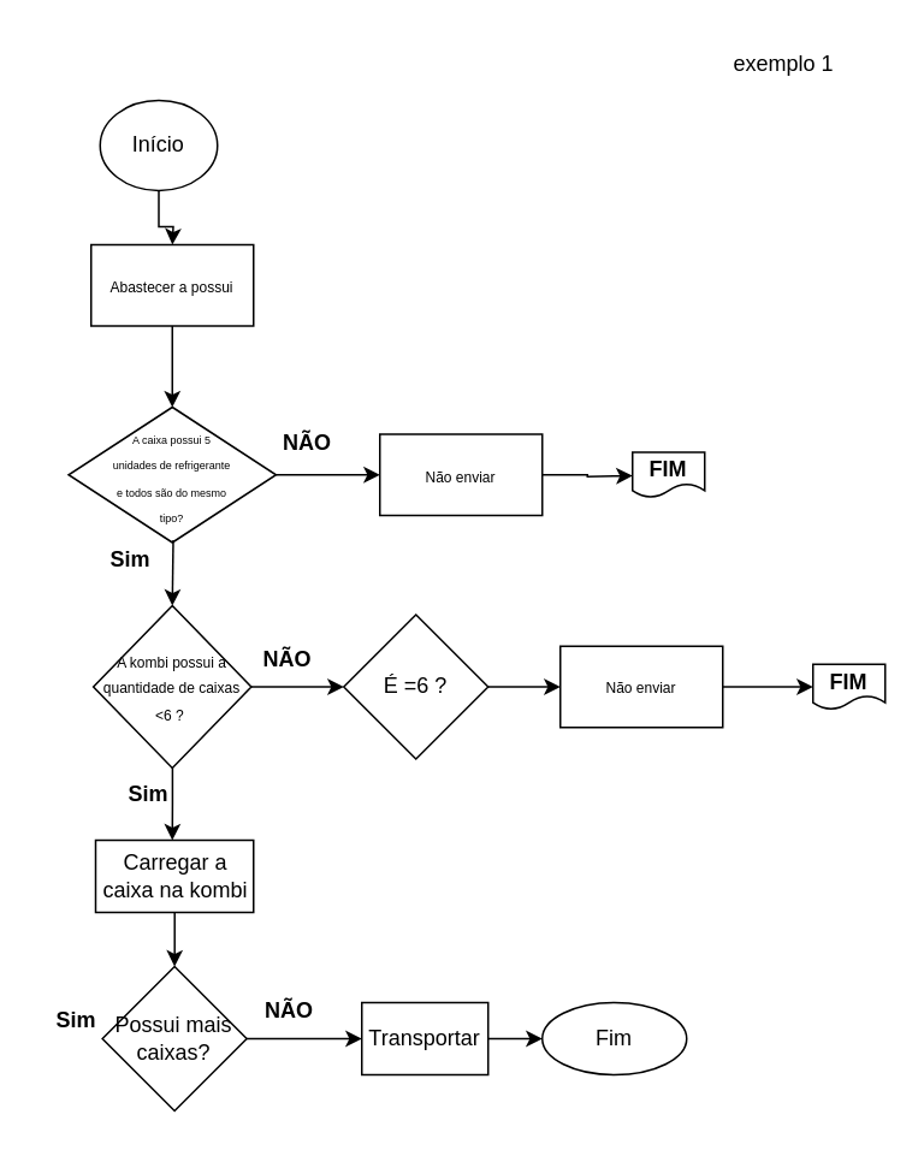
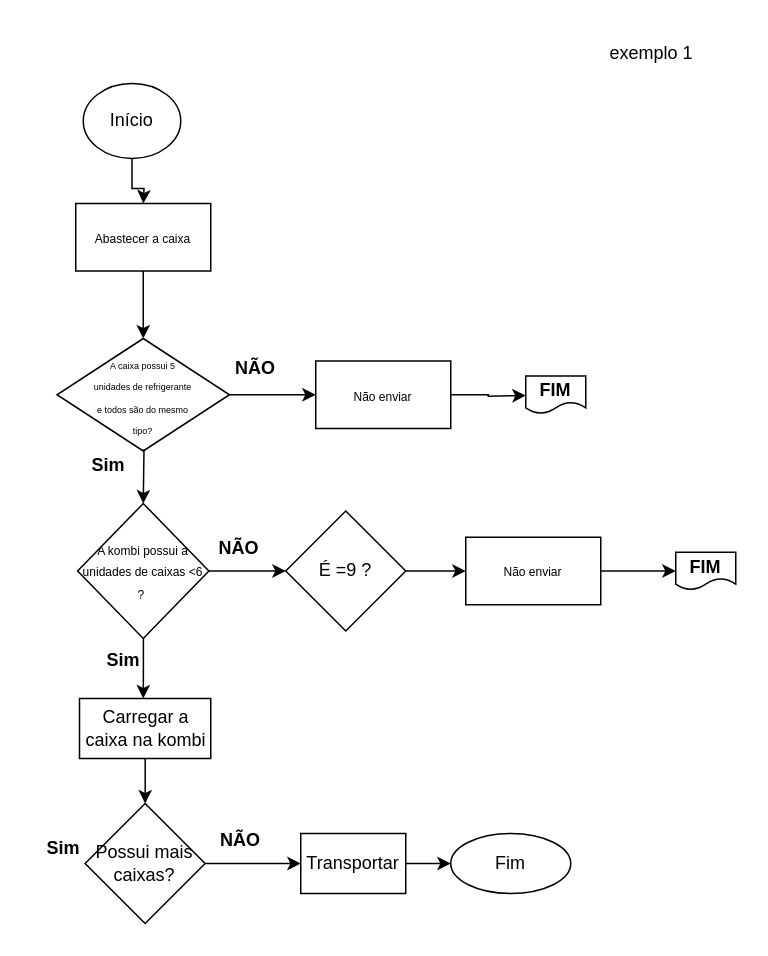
- <mxCell id="10" value="&lt;font style=&quot;font-size: 8px&quot;&gt;Abastecer a possui&lt;/font&gt;" style="rounded=0;whiteSpace=wrap;html=1;" vertex="1" parent="1"><mxGeometry x="50" y="135" width="90" height="45" as="geometry" /></mxCell>
+ <mxCell id="10" value="&lt;font style=&quot;font-size: 8px&quot;&gt;Abastecer a caixa&lt;/font&gt;" style="rounded=0;whiteSpace=wrap;html=1;" vertex="1" parent="1"><mxGeometry x="50" y="135" width="90" height="45" as="geometry" /></mxCell>
- <mxCell id="14" value="&lt;font style=&quot;font-size: 8px&quot;&gt;A kombi possui a quantidade de caixas &amp;lt;6 ?&amp;nbsp;&lt;/font&gt;" style="rhombus;whiteSpace=wrap;html=1;" vertex="1" parent="1"><mxGeometry x="51.25" y="335" width="87.5" height="90" as="geometry" /></mxCell>
+ <mxCell id="14" value="&lt;font style=&quot;font-size: 8px&quot;&gt;A kombi possui a unidades de caixas &amp;lt;6 ?&amp;nbsp;&lt;/font&gt;" style="rhombus;whiteSpace=wrap;html=1;" vertex="1" parent="1"><mxGeometry x="51.25" y="335" width="87.5" height="90" as="geometry" /></mxCell>
- <mxCell id="23" value="É =6 ?" style="rhombus;whiteSpace=wrap;html=1;" vertex="1" parent="1"><mxGeometry x="190" y="340" width="80" height="80" as="geometry" /></mxCell>
+ <mxCell id="23" value="É =9 ?" style="rhombus;whiteSpace=wrap;html=1;" vertex="1" parent="1"><mxGeometry x="190" y="340" width="80" height="80" as="geometry" /></mxCell>
